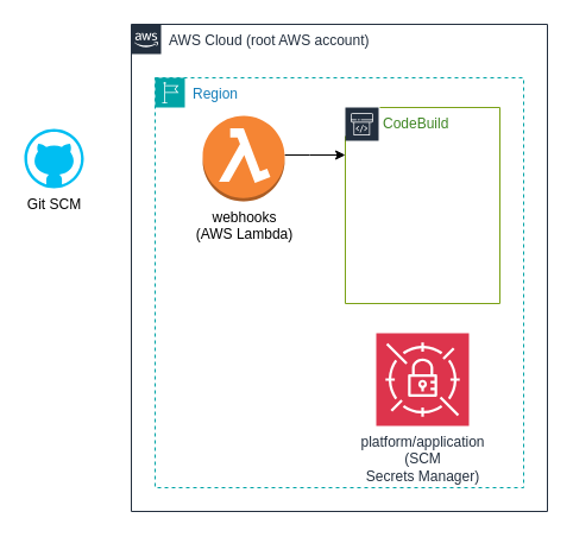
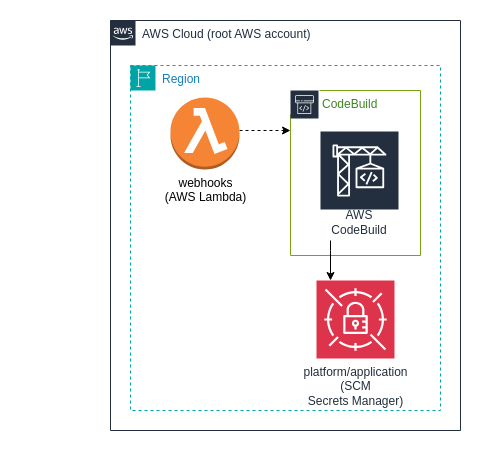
- <mxCell id="7" style="edgeStyle=orthogonalEdgeStyle;rounded=0;orthogonalLoop=1;jettySize=auto;html=1;" edge="1" parent="3" source="8" target="4"><mxGeometry relative="1" as="geometry"><Array as="points"><mxPoint x="130" y="65" /><mxPoint x="130" y="65" /></Array></mxGeometry></mxCell>
+ <mxCell id="7" style="edgeStyle=orthogonalEdgeStyle;rounded=0;orthogonalLoop=1;jettySize=auto;html=1;dashed=1;" edge="1" parent="3" source="8" target="4"><mxGeometry relative="1" as="geometry"><Array as="points"><mxPoint x="130" y="65" /><mxPoint x="130" y="65" /></Array></mxGeometry></mxCell>
- <mxCell id="11" value="Git SCM" style="verticalLabelPosition=bottom;html=1;verticalAlign=top;align=center;strokeColor=none;fillColor=#00BEF2;shape=mxgraph.azure.github_code;pointerEvents=1;" vertex="1" parent="1"><mxGeometry x="20" y="108" width="50" height="50" as="geometry" /></mxCell>
+ <mxCell id="6" value="&lt;font style=&quot;font-size: 12px;&quot;&gt;AWS CodeBuild&lt;/font&gt;" style="sketch=0;outlineConnect=0;fontColor=#232F3E;gradientColor=none;strokeColor=#ffffff;fillColor=#232F3E;dashed=0;verticalLabelPosition=middle;verticalAlign=bottom;align=center;html=1;whiteSpace=wrap;fontSize=12;fontStyle=0;spacing=3;shape=mxgraph.aws4.productIcon;prIcon=mxgraph.aws4.codebuild;" vertex="1" parent="4"><mxGeometry x="29" y="40" width="80" height="110" as="geometry" /></mxCell>
+ <mxCell id="9" style="edgeStyle=orthogonalEdgeStyle;rounded=0;orthogonalLoop=1;jettySize=auto;html=1;" edge="1" parent="3" source="6" target="10"><mxGeometry relative="1" as="geometry"><mxPoint x="200" y="215" as="targetPoint" /><Array as="points"><mxPoint x="200" y="185" /><mxPoint x="200" y="185" /></Array></mxGeometry></mxCell>
